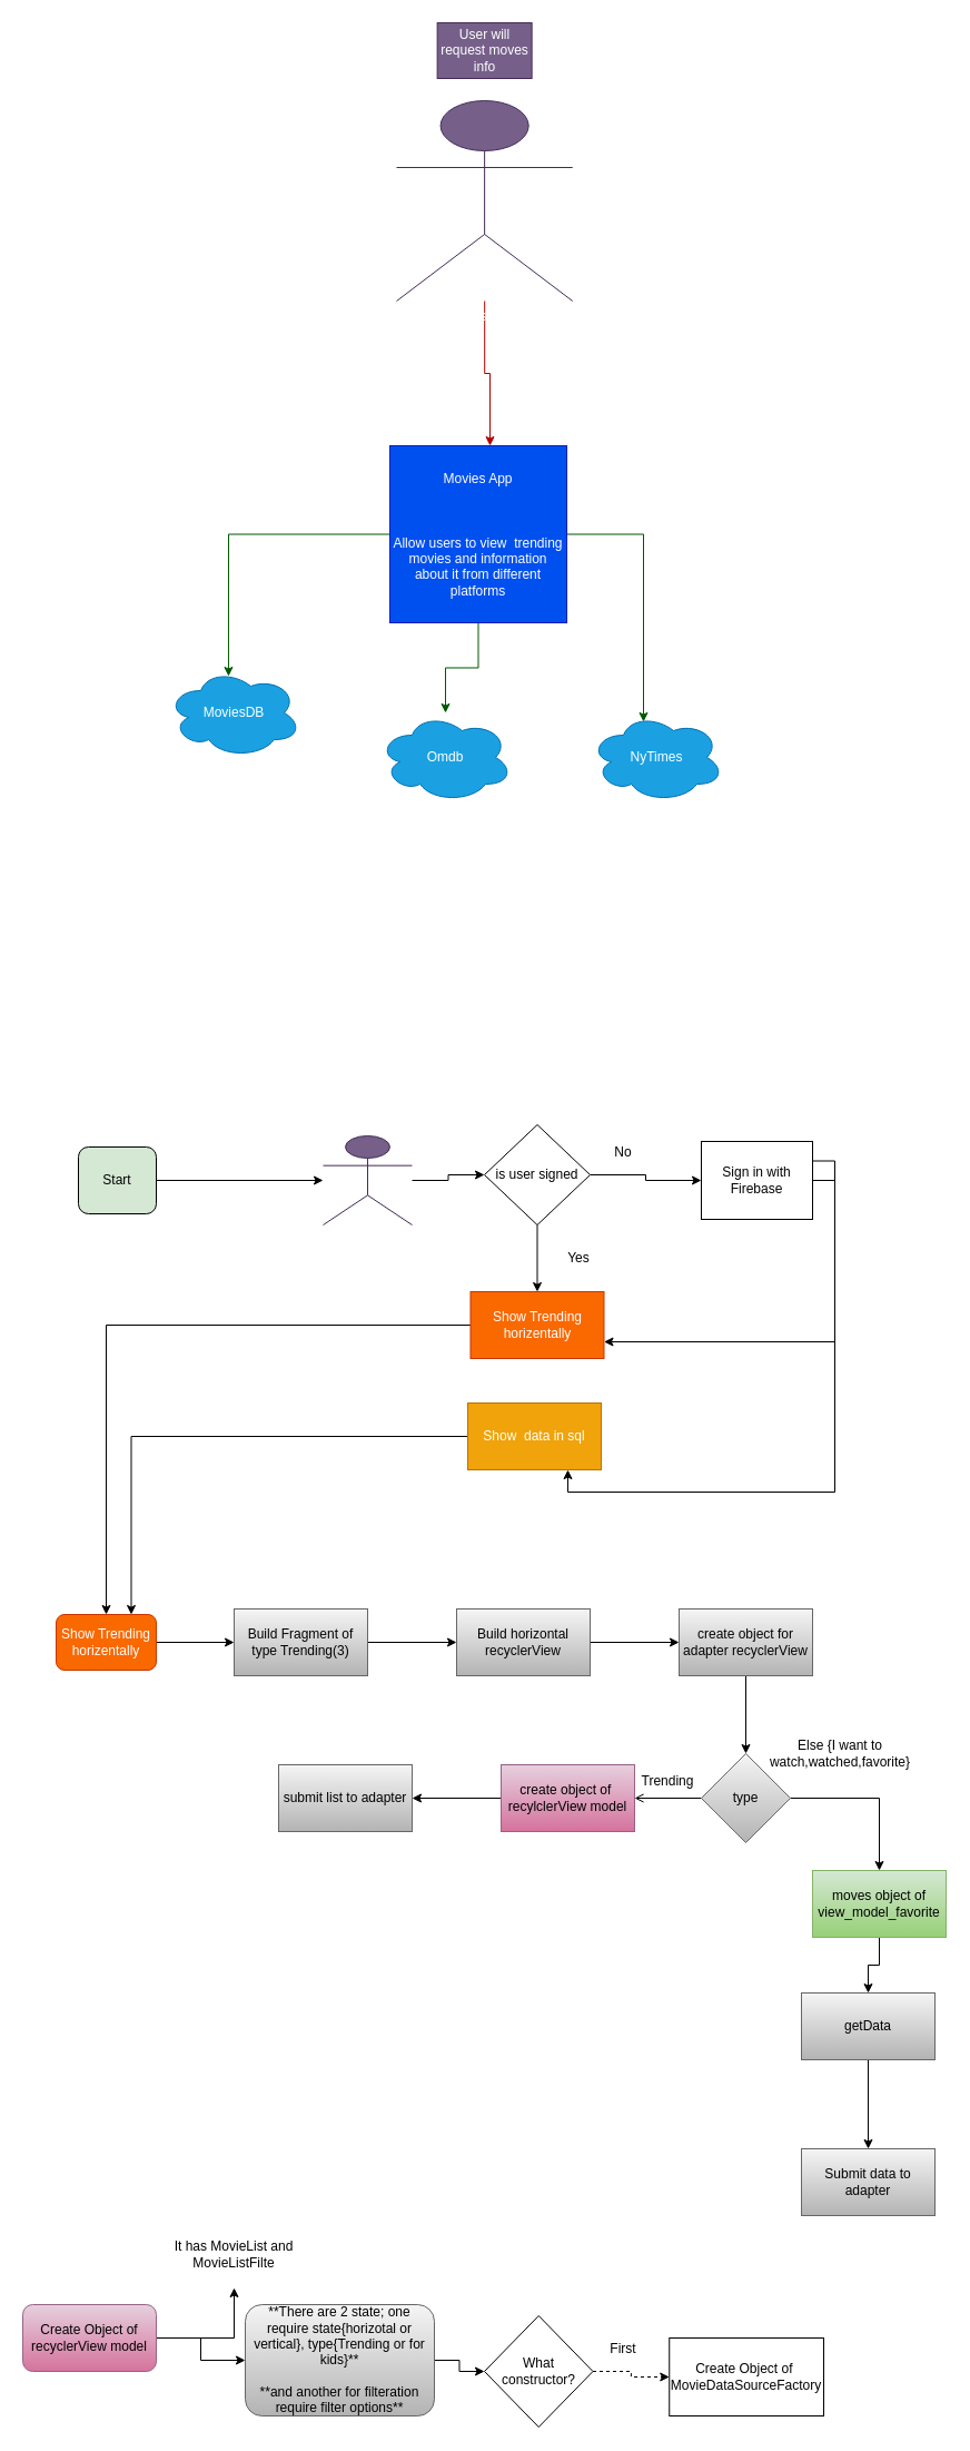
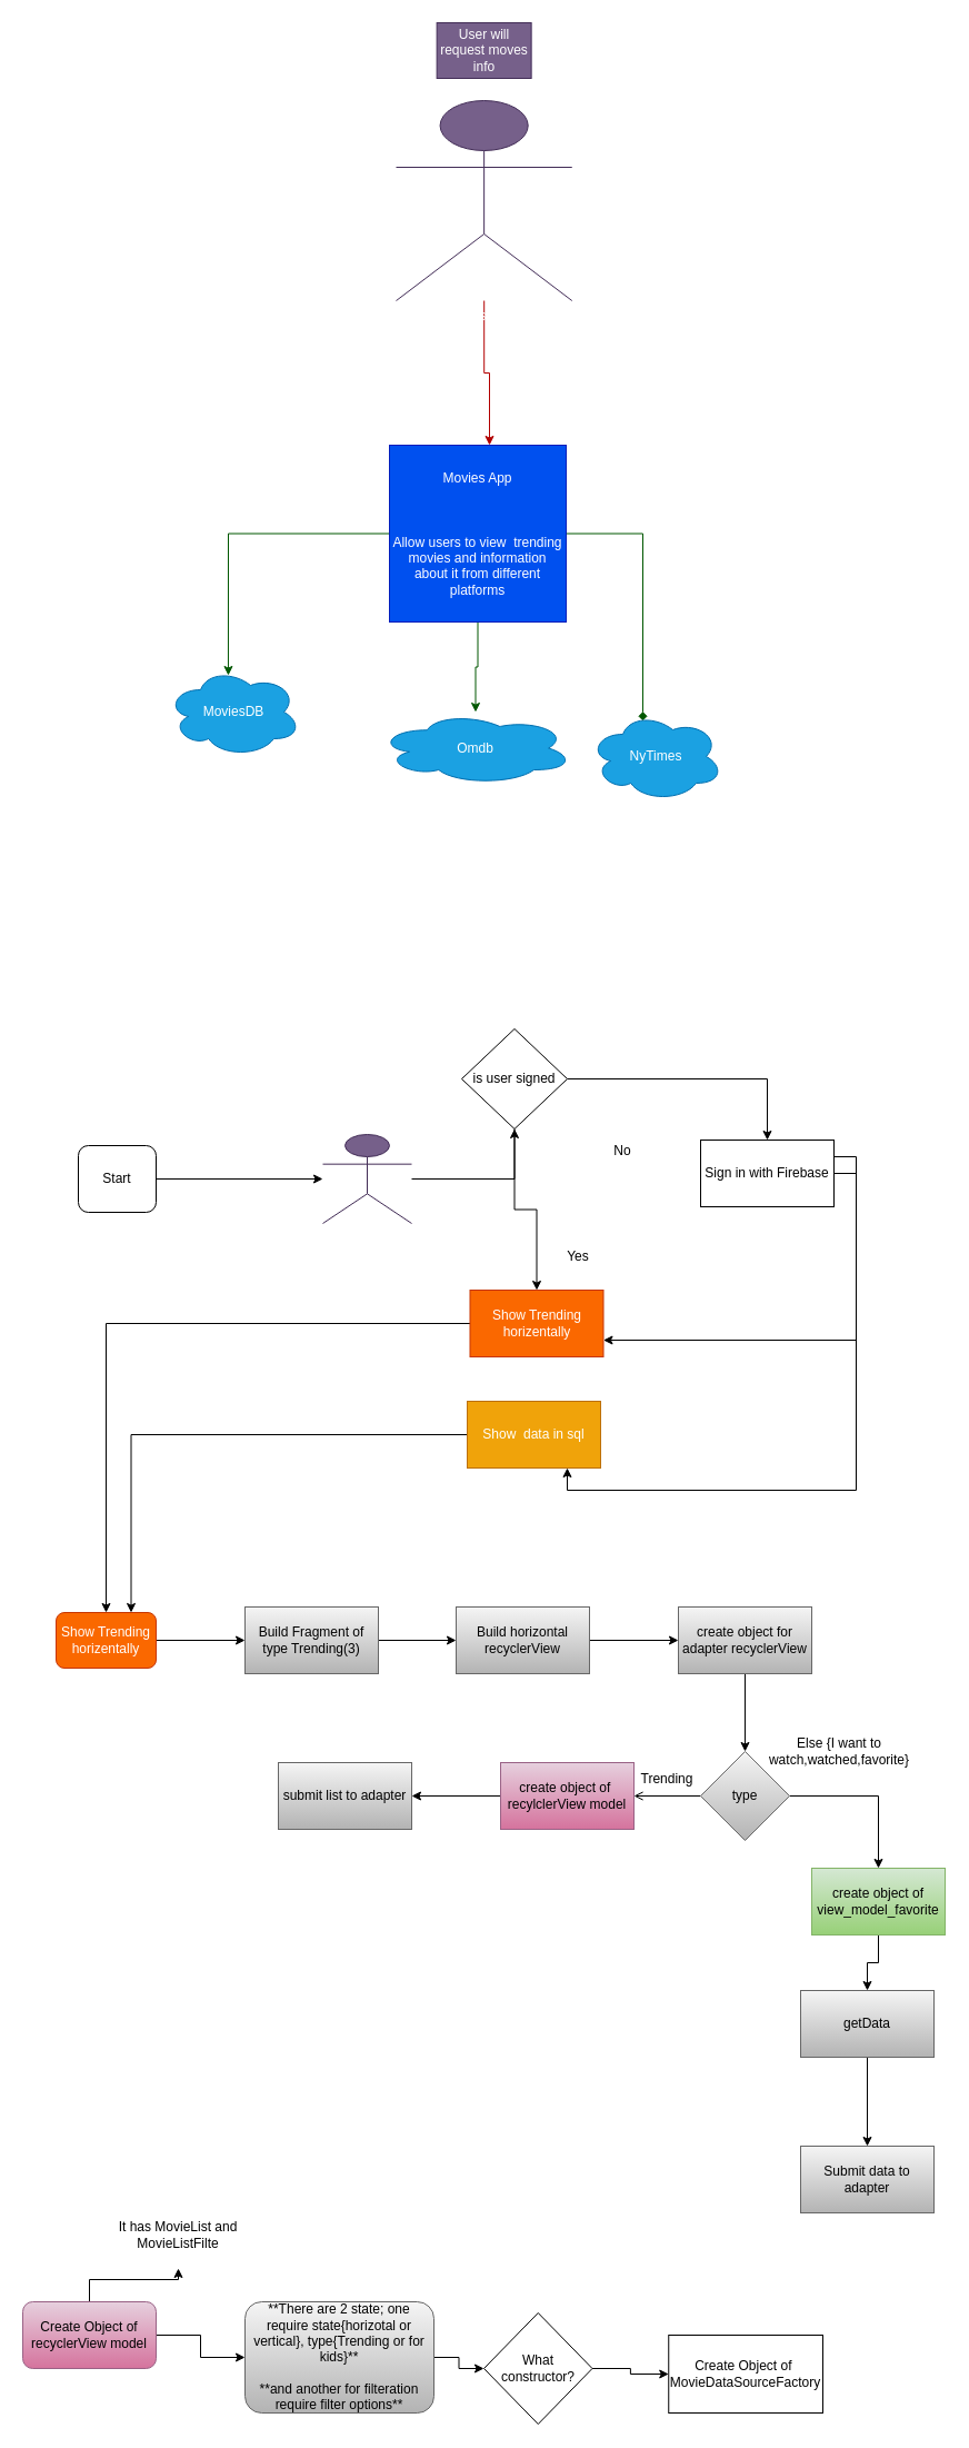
- <mxCell id="3" style="edgeStyle=orthogonalEdgeStyle;rounded=0;orthogonalLoop=1;jettySize=auto;html=1;entryX=0.4;entryY=0.1;entryDx=0;entryDy=0;entryPerimeter=0;fillColor=#008a00;strokeColor=#005700;" edge="1" parent="1" source="5" target="11"><mxGeometry relative="1" as="geometry" /></mxCell>
+ <mxCell id="3" style="edgeStyle=orthogonalEdgeStyle;rounded=0;orthogonalLoop=1;jettySize=auto;html=1;entryX=0.4;entryY=0.1;entryDx=0;entryDy=0;entryPerimeter=0;fillColor=#008a00;strokeColor=#005700;endArrow=diamond;" edge="1" parent="1" source="5" target="11"><mxGeometry relative="1" as="geometry" /></mxCell>
- <mxCell id="10" value="Omdb" style="ellipse;shape=cloud;whiteSpace=wrap;html=1;fillColor=#1ba1e2;strokeColor=#006EAF;fontColor=#ffffff;" vertex="1" parent="1"><mxGeometry x="340" y="640" width="120" height="80" as="geometry" /></mxCell>
+ <mxCell id="10" value="Omdb" style="ellipse;shape=cloud;whiteSpace=wrap;html=1;fillColor=#1ba1e2;strokeColor=#006EAF;fontColor=#ffffff;" vertex="1" parent="1"><mxGeometry x="340" y="640" width="175" height="65" as="geometry" /></mxCell>
- <mxCell id="18" value="is user signed" style="rhombus;whiteSpace=wrap;html=1;" vertex="1" parent="1"><mxGeometry x="435" y="1010" width="95" height="90" as="geometry" /></mxCell>
+ <mxCell id="18" value="is user signed" style="rhombus;whiteSpace=wrap;html=1;" vertex="1" parent="1"><mxGeometry x="415" y="925" width="95" height="90" as="geometry" /></mxCell>
- <mxCell id="15" value="Start" style="rounded=1;whiteSpace=wrap;html=1;fillColor=#d5e8d4;" vertex="1" parent="1"><mxGeometry x="70" y="1030" width="70" height="60" as="geometry" /></mxCell>
+ <mxCell id="15" value="Start" style="rounded=1;whiteSpace=wrap;html=1;" vertex="1" parent="1"><mxGeometry x="70" y="1030" width="70" height="60" as="geometry" /></mxCell>
- <mxCell id="21" value="Sign in with Firebase" style="rounded=0;whiteSpace=wrap;html=1;" vertex="1" parent="1"><mxGeometry x="630" y="1025" width="100" height="70" as="geometry" /></mxCell>
+ <mxCell id="21" value="Sign in with Firebase" style="rounded=0;whiteSpace=wrap;html=1;" vertex="1" parent="1"><mxGeometry x="630" y="1025" width="120" height="60" as="geometry" /></mxCell>
- <mxCell id="31" value="Build Fragment of type Trending(3)" style="rounded=0;whiteSpace=wrap;html=1;gradientColor=#b3b3b3;fillColor=#f5f5f5;strokeColor=#666666;" vertex="1" parent="1"><mxGeometry x="210" y="1445" width="120" height="60" as="geometry" /></mxCell>
+ <mxCell id="31" value="Build Fragment of type Trending(3)" style="rounded=0;whiteSpace=wrap;html=1;gradientColor=#b3b3b3;fillColor=#f5f5f5;strokeColor=#666666;" vertex="1" parent="1"><mxGeometry x="220" y="1445" width="120" height="60" as="geometry" /></mxCell>
- <mxCell id="44" value="moves object of view_model_favorite" style="whiteSpace=wrap;html=1;rounded=0;strokeColor=#82b366;fillColor=#d5e8d4;gradientColor=#97d077;" vertex="1" parent="1"><mxGeometry x="730" y="1680" width="120" height="60" as="geometry" /></mxCell>
+ <mxCell id="44" value="create object of view_model_favorite" style="whiteSpace=wrap;html=1;rounded=0;strokeColor=#82b366;fillColor=#d5e8d4;gradientColor=#97d077;" vertex="1" parent="1"><mxGeometry x="730" y="1680" width="120" height="60" as="geometry" /></mxCell>
- <mxCell id="52" value="It has MovieList and MovieListFilte" style="text;html=1;strokeColor=none;fillColor=none;align=center;verticalAlign=middle;whiteSpace=wrap;rounded=0;" vertex="1" parent="1"><mxGeometry x="150" y="1995" width="120" height="60" as="geometry" /></mxCell>
+ <mxCell id="52" value="It has MovieList and MovieListFilte" style="text;html=1;strokeColor=none;fillColor=none;align=center;verticalAlign=middle;whiteSpace=wrap;rounded=0;" vertex="1" parent="1"><mxGeometry x="100" y="1980" width="120" height="60" as="geometry" /></mxCell>
- <mxCell id="58" value="First" style="text;html=1;strokeColor=none;fillColor=none;align=center;verticalAlign=middle;whiteSpace=wrap;rounded=0;" vertex="1" parent="1"><mxGeometry x="540" y="2100" width="40" height="20" as="geometry" /></mxCell>
- <mxCell id="55" value="" style="edgeStyle=orthogonalEdgeStyle;rounded=0;orthogonalLoop=1;jettySize=auto;html=1;dashed=1;" edge="1" parent="1" source="56" target="57"><mxGeometry relative="1" as="geometry" /></mxCell>
+ <mxCell id="55" value="" style="edgeStyle=orthogonalEdgeStyle;rounded=0;orthogonalLoop=1;jettySize=auto;html=1;" edge="1" parent="1" source="56" target="57"><mxGeometry relative="1" as="geometry" /></mxCell>
